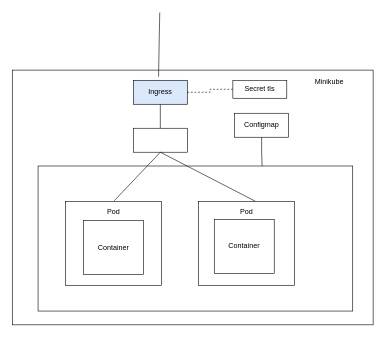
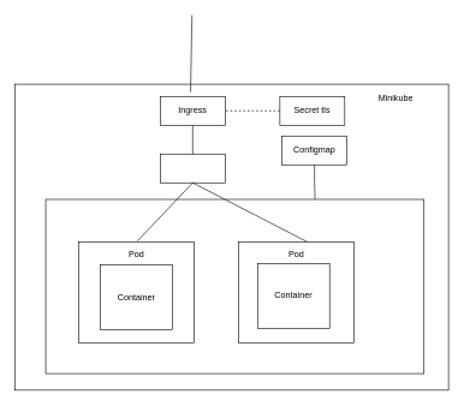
- <mxCell id="18" value="Secret tls" style="rounded=0;whiteSpace=wrap;html=1;" vertex="1" parent="1"><mxGeometry x="388" y="133" width="90" height="30" as="geometry" /></mxCell>
+ <mxCell id="18" value="Secret tls" style="rounded=0;whiteSpace=wrap;html=1;" vertex="1" parent="1"><mxGeometry x="388" y="133" width="90" height="40" as="geometry" /></mxCell>
- <mxCell id="16" value="Ingress" style="rounded=0;whiteSpace=wrap;html=1;fillColor=#dae8fc;" vertex="1" parent="1"><mxGeometry x="222" y="133" width="90" height="40" as="geometry" /></mxCell>
+ <mxCell id="16" value="Ingress" style="rounded=0;whiteSpace=wrap;html=1;" vertex="1" parent="1"><mxGeometry x="222" y="133" width="90" height="40" as="geometry" /></mxCell>
